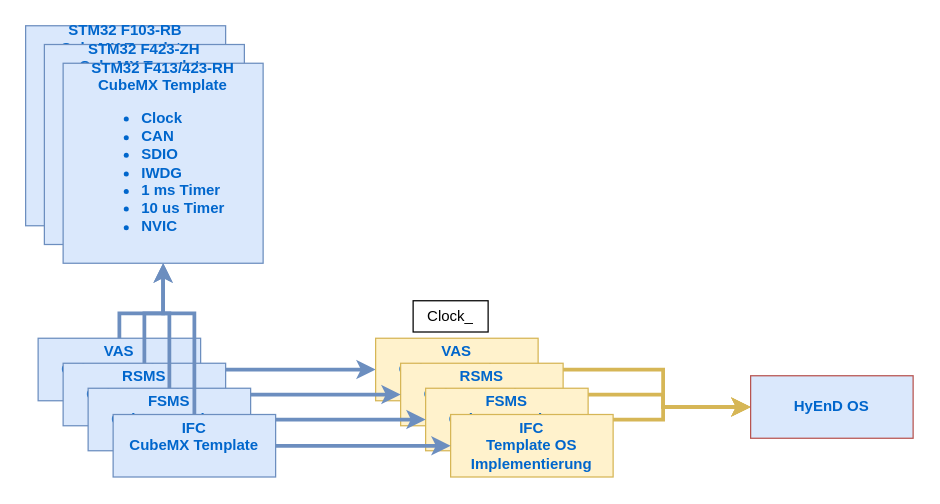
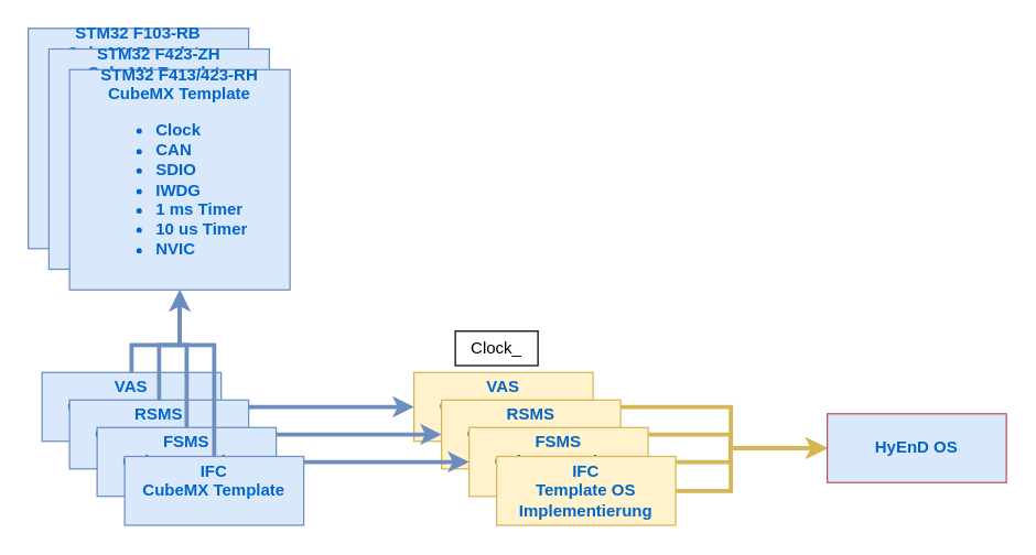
- <mxCell id="21" style="edgeStyle=orthogonalEdgeStyle;rounded=0;orthogonalLoop=1;jettySize=auto;html=1;strokeWidth=3;fillColor=#dae8fc;strokeColor=#6c8ebf;" parent="1" source="22" target="12" edge="1"><mxGeometry relative="1" as="geometry" /></mxCell>
+ <mxCell id="11" style="edgeStyle=orthogonalEdgeStyle;rounded=0;orthogonalLoop=1;jettySize=auto;html=1;strokeWidth=3;fillColor=#fff2cc;strokeColor=#d6b656;" parent="1" source="12" target="23" edge="1"><mxGeometry relative="1" as="geometry"><Array as="points"><mxPoint x="530" y="356" /><mxPoint x="530" y="325" /></Array></mxGeometry></mxCell>
